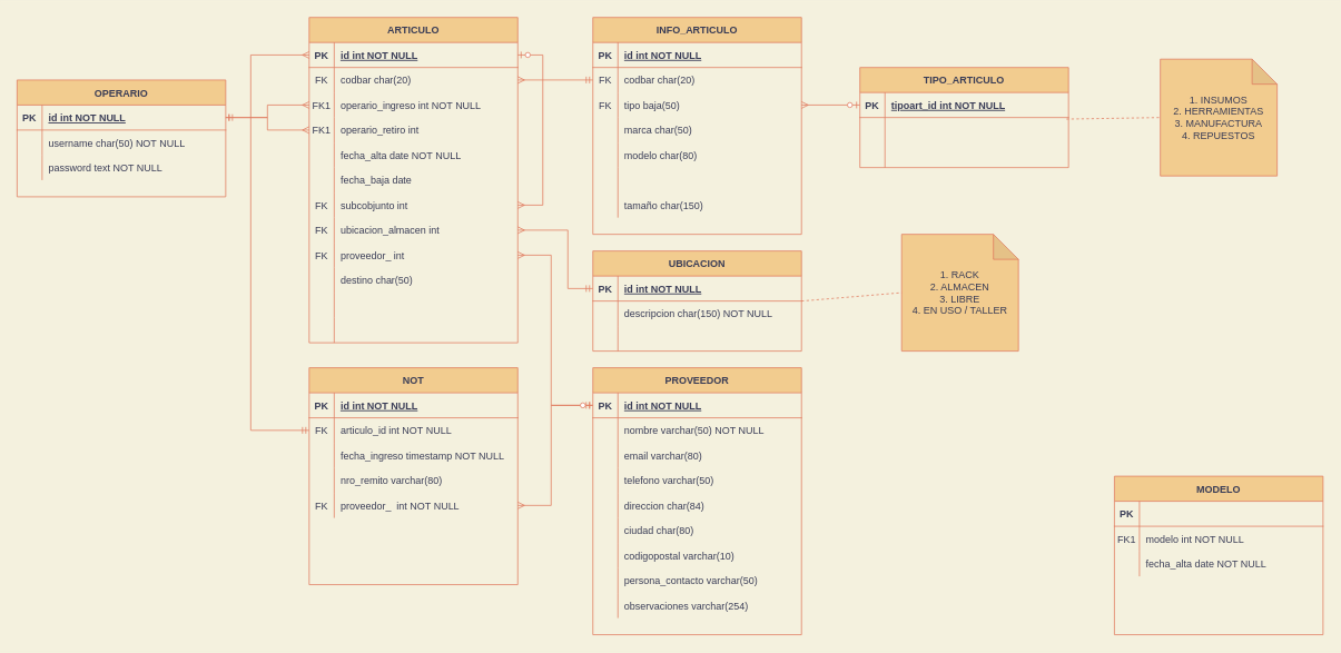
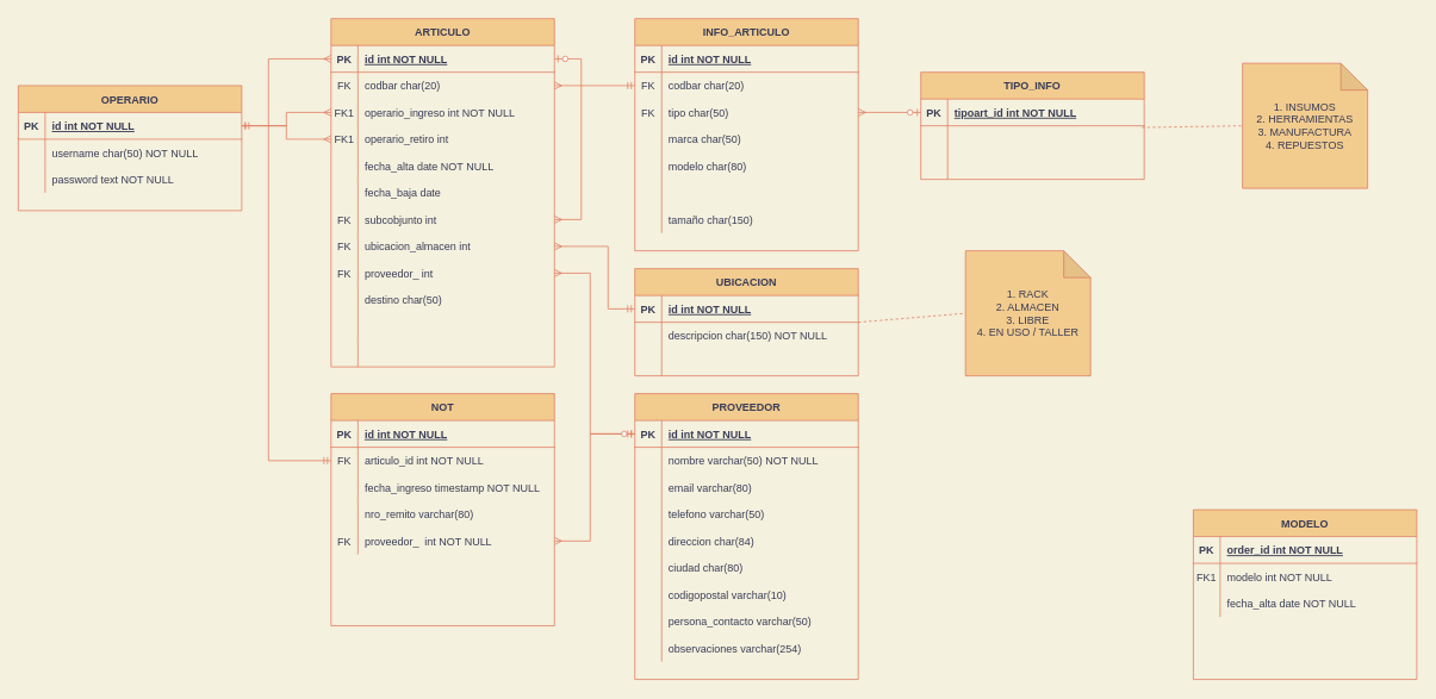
- <mxCell id="38" value="TIPO_ARTICULO" style="shape=table;startSize=30;container=1;collapsible=1;childLayout=tableLayout;fixedRows=1;rowLines=0;fontStyle=1;align=center;resizeLast=1;fillColor=#F2CC8F;strokeColor=#E07A5F;fontColor=#393C56;" parent="1" vertex="1"><mxGeometry x="1030" y="80" width="250" height="120" as="geometry" /></mxCell>
+ <mxCell id="38" value="TIPO_INFO" style="shape=table;startSize=30;container=1;collapsible=1;childLayout=tableLayout;fixedRows=1;rowLines=0;fontStyle=1;align=center;resizeLast=1;fillColor=#F2CC8F;strokeColor=#E07A5F;fontColor=#393C56;" parent="1" vertex="1"><mxGeometry x="1030" y="80" width="250" height="120" as="geometry" /></mxCell>
- <mxCell id="94" value="tipo baja(50)" style="shape=partialRectangle;overflow=hidden;connectable=0;fillColor=none;top=0;left=0;bottom=0;right=0;align=left;spacingLeft=6;strokeColor=#E07A5F;fontColor=#393C56;" parent="92" vertex="1"><mxGeometry x="30" width="220" height="30" as="geometry" /></mxCell>
+ <mxCell id="94" value="tipo char(50)" style="shape=partialRectangle;overflow=hidden;connectable=0;fillColor=none;top=0;left=0;bottom=0;right=0;align=left;spacingLeft=6;strokeColor=#E07A5F;fontColor=#393C56;" parent="92" vertex="1"><mxGeometry x="30" width="220" height="30" as="geometry" /></mxCell>
+ <mxCell id="31" value="order_id int NOT NULL " style="shape=partialRectangle;overflow=hidden;connectable=0;fillColor=none;top=0;left=0;bottom=0;right=0;align=left;spacingLeft=6;fontStyle=5;strokeColor=#E07A5F;fontColor=#393C56;" parent="29" vertex="1"><mxGeometry x="30" width="220" height="30" as="geometry" /></mxCell>
